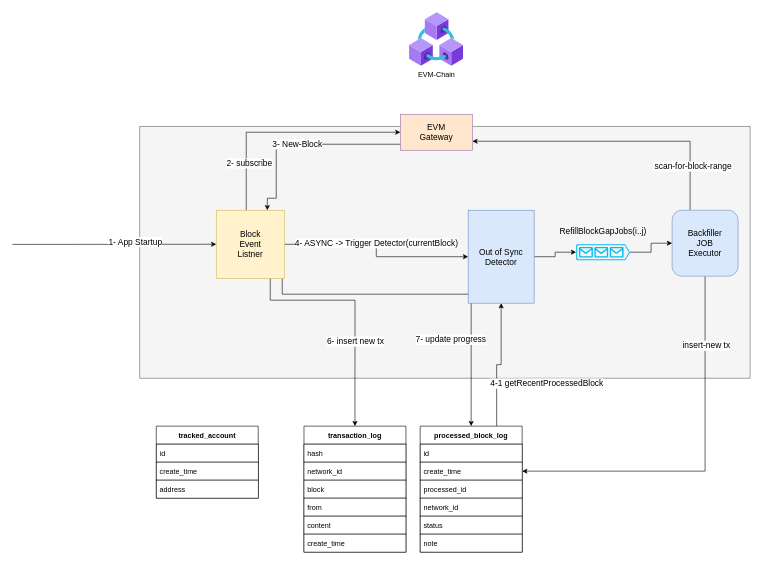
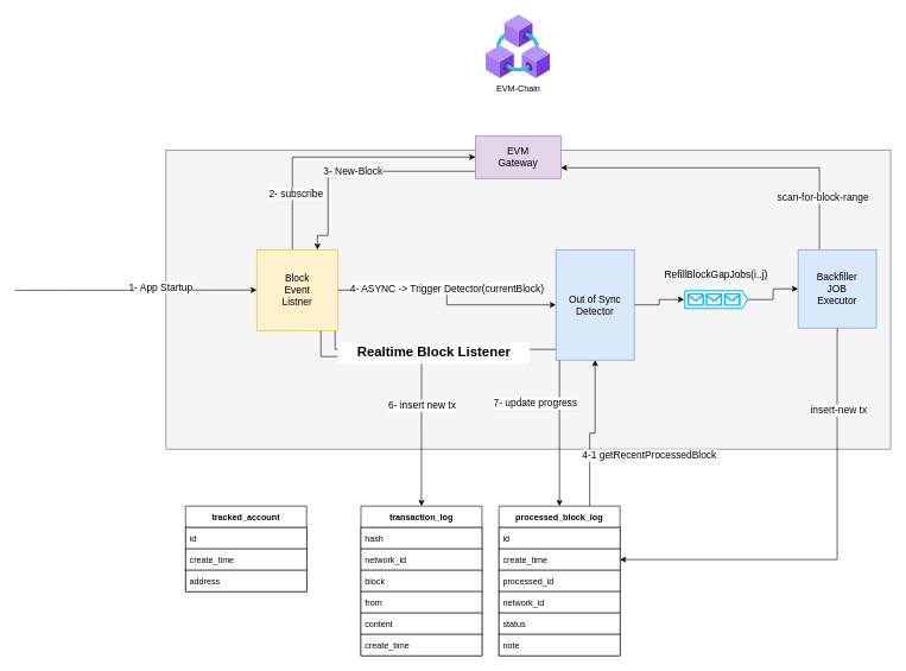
- <mxCell id="32" value="EVM&lt;br&gt;Gateway" style="rounded=0;whiteSpace=wrap;html=1;fontSize=14;fillColor=#ffe6cc;strokeColor=#9673a6;" vertex="1" parent="1"><mxGeometry x="667" y="190" width="120" height="60" as="geometry" /></mxCell>
+ <mxCell id="32" value="EVM&lt;br&gt;Gateway" style="rounded=0;whiteSpace=wrap;html=1;fontSize=14;fillColor=#e1d5e7;strokeColor=#9673a6;" vertex="1" parent="1"><mxGeometry x="667" y="190" width="120" height="60" as="geometry" /></mxCell>
- <mxCell id="45" value="Backfiller&lt;br&gt;JOB&lt;br&gt;Executor" style="whiteSpace=wrap;html=1;aspect=fixed;fontSize=14;fillColor=#dae8fc;strokeColor=#6c8ebf;rounded=1;" vertex="1" parent="1"><mxGeometry x="1120" y="350" width="110" height="110" as="geometry" /></mxCell>
+ <mxCell id="45" value="Backfiller&lt;br&gt;JOB&lt;br&gt;Executor" style="whiteSpace=wrap;html=1;aspect=fixed;fontSize=14;fillColor=#dae8fc;strokeColor=#6c8ebf;" vertex="1" parent="1"><mxGeometry x="1120" y="350" width="110" height="110" as="geometry" /></mxCell>
+ <mxCell id="33" value="&lt;span style=&quot;font-size: 19px;&quot;&gt;Realtime&amp;nbsp;&lt;/span&gt;&lt;span style=&quot;font-size: 19px;&quot;&gt;Block&amp;nbsp;&lt;/span&gt;&lt;span style=&quot;font-size: 19px;&quot;&gt;Listener&lt;/span&gt;" style="text;html=1;strokeColor=none;fillColor=default;align=center;verticalAlign=middle;whiteSpace=wrap;rounded=0;fontSize=19;fontStyle=1" vertex="1" parent="1"><mxGeometry x="473.5" y="480" width="270" height="30" as="geometry" /></mxCell>
